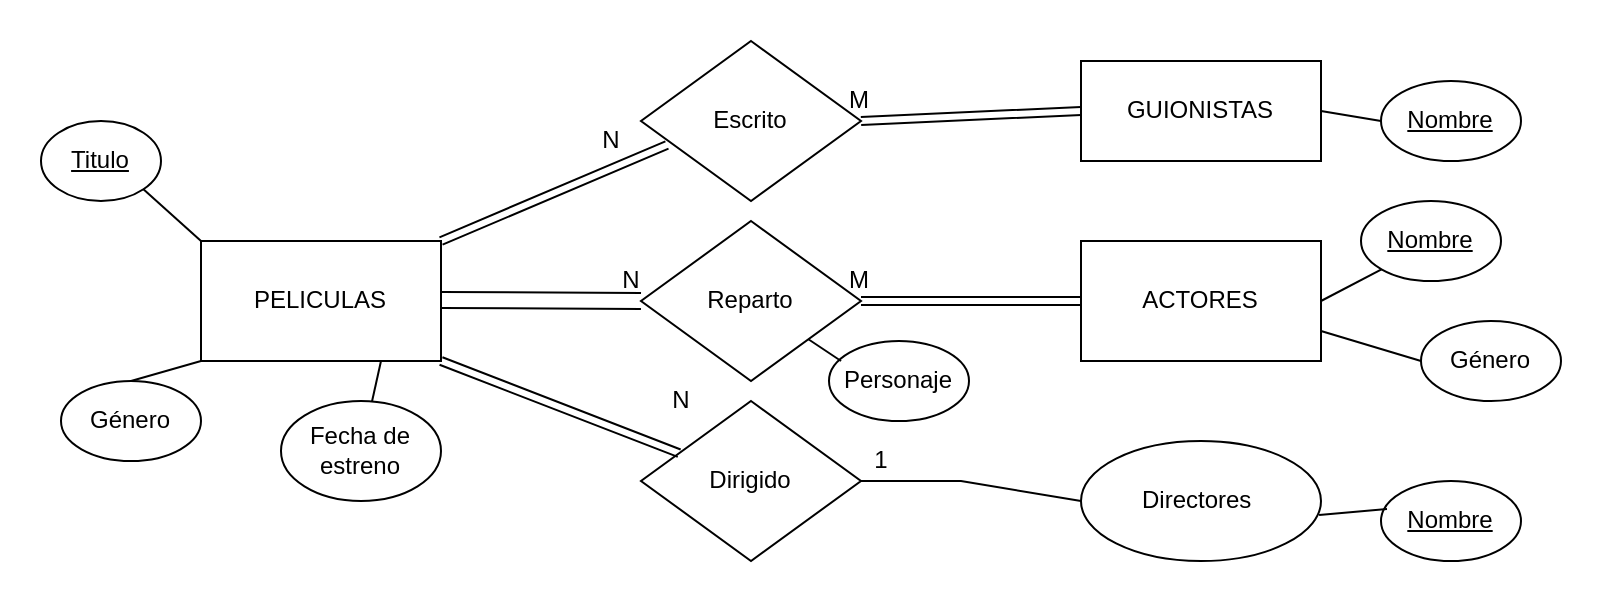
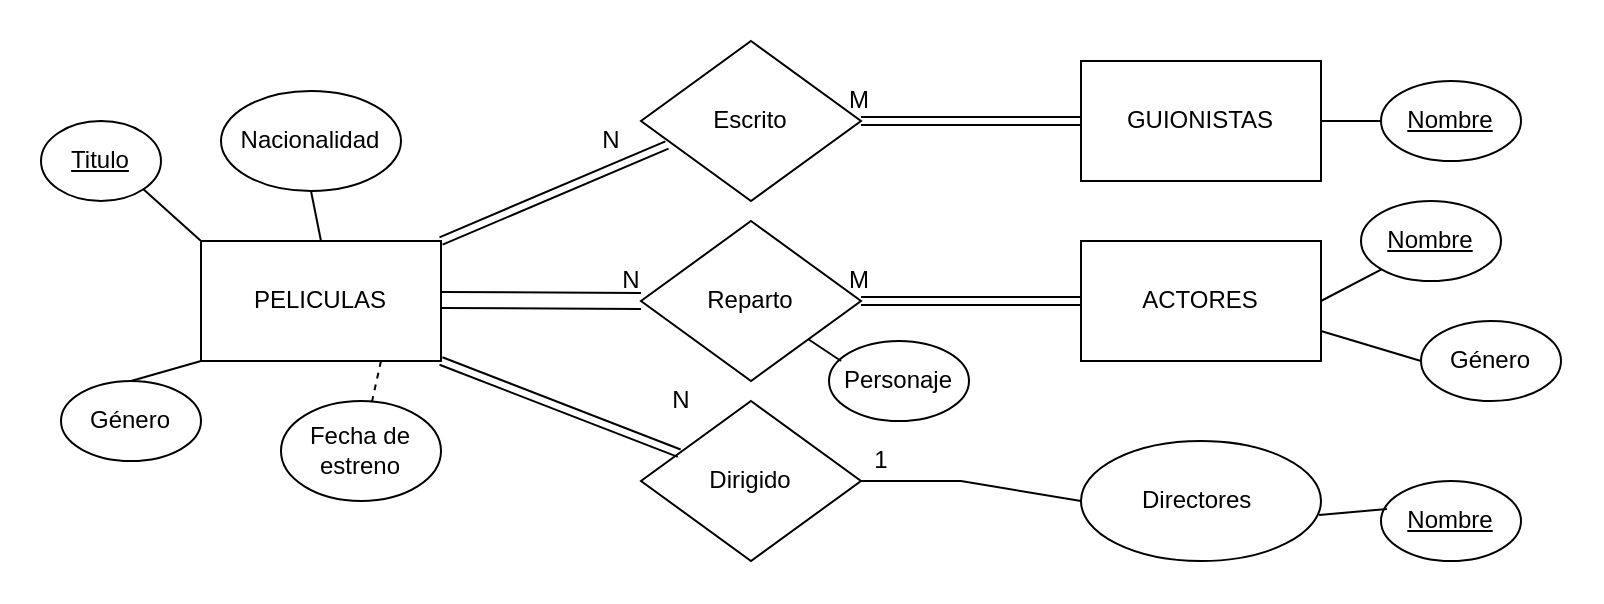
- <mxCell id="7" value="GUIONISTAS" style="rounded=0;whiteSpace=wrap;html=1;" parent="1" vertex="1"><mxGeometry x="540" y="30" width="120" height="50" as="geometry" /></mxCell>
+ <mxCell id="7" value="GUIONISTAS" style="rounded=0;whiteSpace=wrap;html=1;" parent="1" vertex="1"><mxGeometry x="540" y="30" width="120" height="60" as="geometry" /></mxCell>
+ <mxCell id="16" value="Nacionalidad" style="ellipse;whiteSpace=wrap;html=1;" parent="1" vertex="1"><mxGeometry x="110" y="45" width="90" height="50" as="geometry" /></mxCell>
+ <mxCell id="39" value="" style="endArrow=none;html=1;rounded=0;exitX=0.5;exitY=1;exitDx=0;exitDy=0;entryX=0.5;entryY=0;entryDx=0;entryDy=0;" parent="1" source="16" target="5" edge="1"><mxGeometry relative="1" as="geometry"><mxPoint x="330" y="240" as="sourcePoint" /><mxPoint x="490" y="240" as="targetPoint" /></mxGeometry></mxCell>
- <mxCell id="36" value="" style="endArrow=none;html=1;rounded=0;exitX=0.75;exitY=1;exitDx=0;exitDy=0;" parent="1" source="5" target="15" edge="1"><mxGeometry relative="1" as="geometry"><mxPoint x="330" y="240" as="sourcePoint" /><mxPoint x="490" y="240" as="targetPoint" /></mxGeometry></mxCell>
+ <mxCell id="36" value="" style="endArrow=none;html=1;rounded=0;exitX=0.75;exitY=1;exitDx=0;exitDy=0;dashed=1;" parent="1" source="5" target="15" edge="1"><mxGeometry relative="1" as="geometry"><mxPoint x="330" y="240" as="sourcePoint" /><mxPoint x="490" y="240" as="targetPoint" /></mxGeometry></mxCell>
